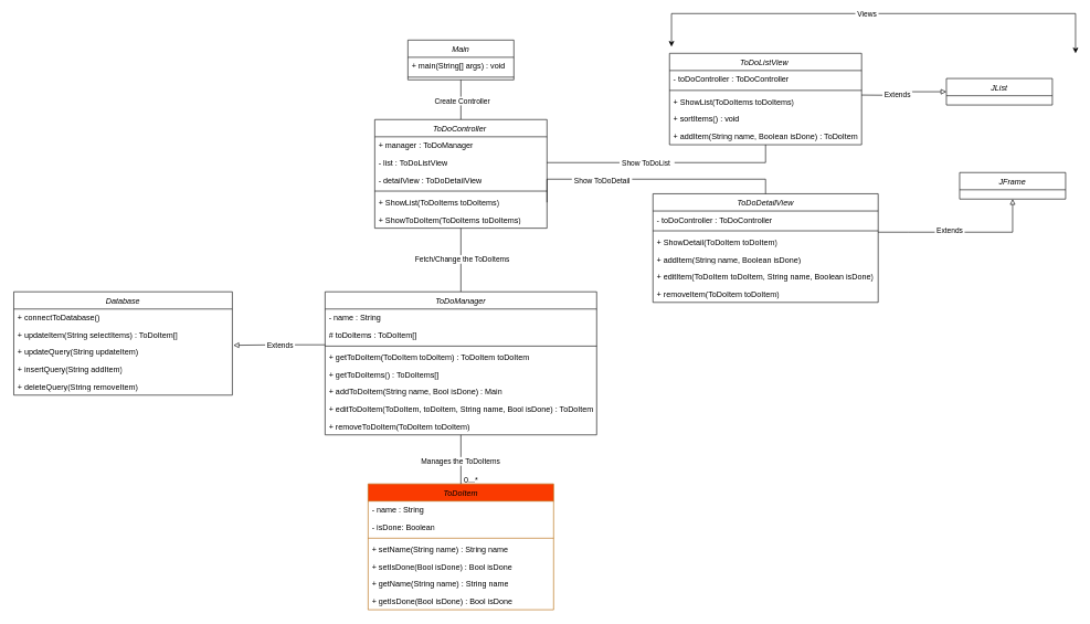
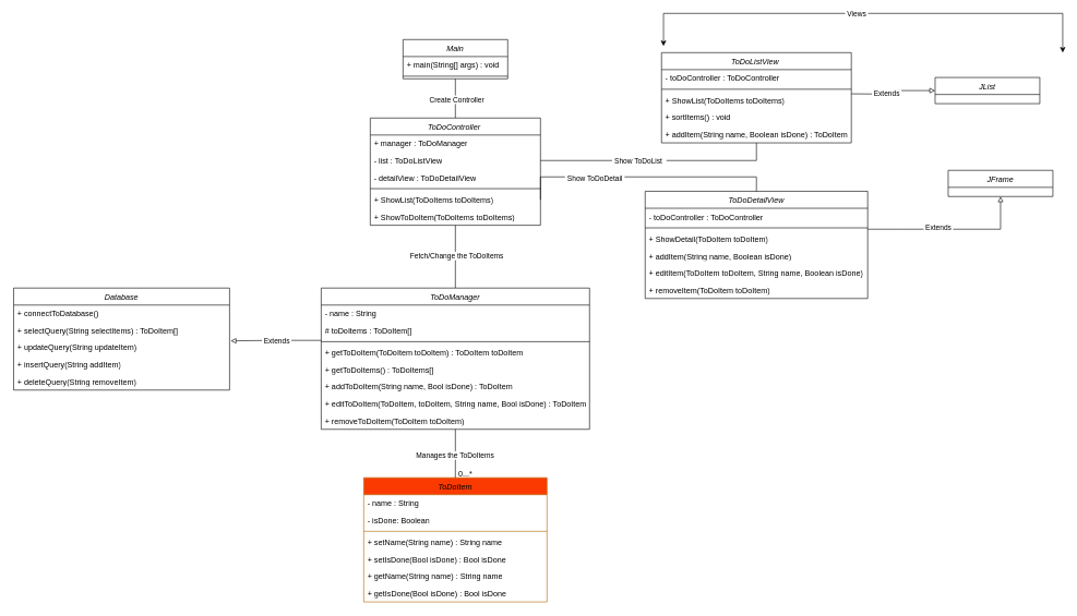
- <mxCell id="63" value="+ updateItem(String selectItems) : ToDoItem[]" style="text;strokeColor=none;fillColor=none;align=left;verticalAlign=top;spacingLeft=4;spacingRight=4;overflow=hidden;rotatable=0;points=[[0,0.5],[1,0.5]];portConstraint=eastwest;whiteSpace=wrap;html=1;" parent="61" vertex="1"><mxGeometry y="52" width="330" height="26" as="geometry" /></mxCell>
+ <mxCell id="63" value="+ selectQuery(String selectItems) : ToDoItem[]" style="text;strokeColor=none;fillColor=none;align=left;verticalAlign=top;spacingLeft=4;spacingRight=4;overflow=hidden;rotatable=0;points=[[0,0.5],[1,0.5]];portConstraint=eastwest;whiteSpace=wrap;html=1;" parent="61" vertex="1"><mxGeometry y="52" width="330" height="26" as="geometry" /></mxCell>
- <mxCell id="47" value="+ addToDoItem(String name, Bool isDone) : Main" style="text;strokeColor=none;fillColor=none;align=left;verticalAlign=top;spacingLeft=4;spacingRight=4;overflow=hidden;rotatable=0;points=[[0,0.5],[1,0.5]];portConstraint=eastwest;whiteSpace=wrap;html=1;" parent="41" vertex="1"><mxGeometry y="138" width="410" height="26" as="geometry" /></mxCell>
+ <mxCell id="47" value="+ addToDoItem(String name, Bool isDone) : ToDoItem" style="text;strokeColor=none;fillColor=none;align=left;verticalAlign=top;spacingLeft=4;spacingRight=4;overflow=hidden;rotatable=0;points=[[0,0.5],[1,0.5]];portConstraint=eastwest;whiteSpace=wrap;html=1;" parent="41" vertex="1"><mxGeometry y="138" width="410" height="26" as="geometry" /></mxCell>
